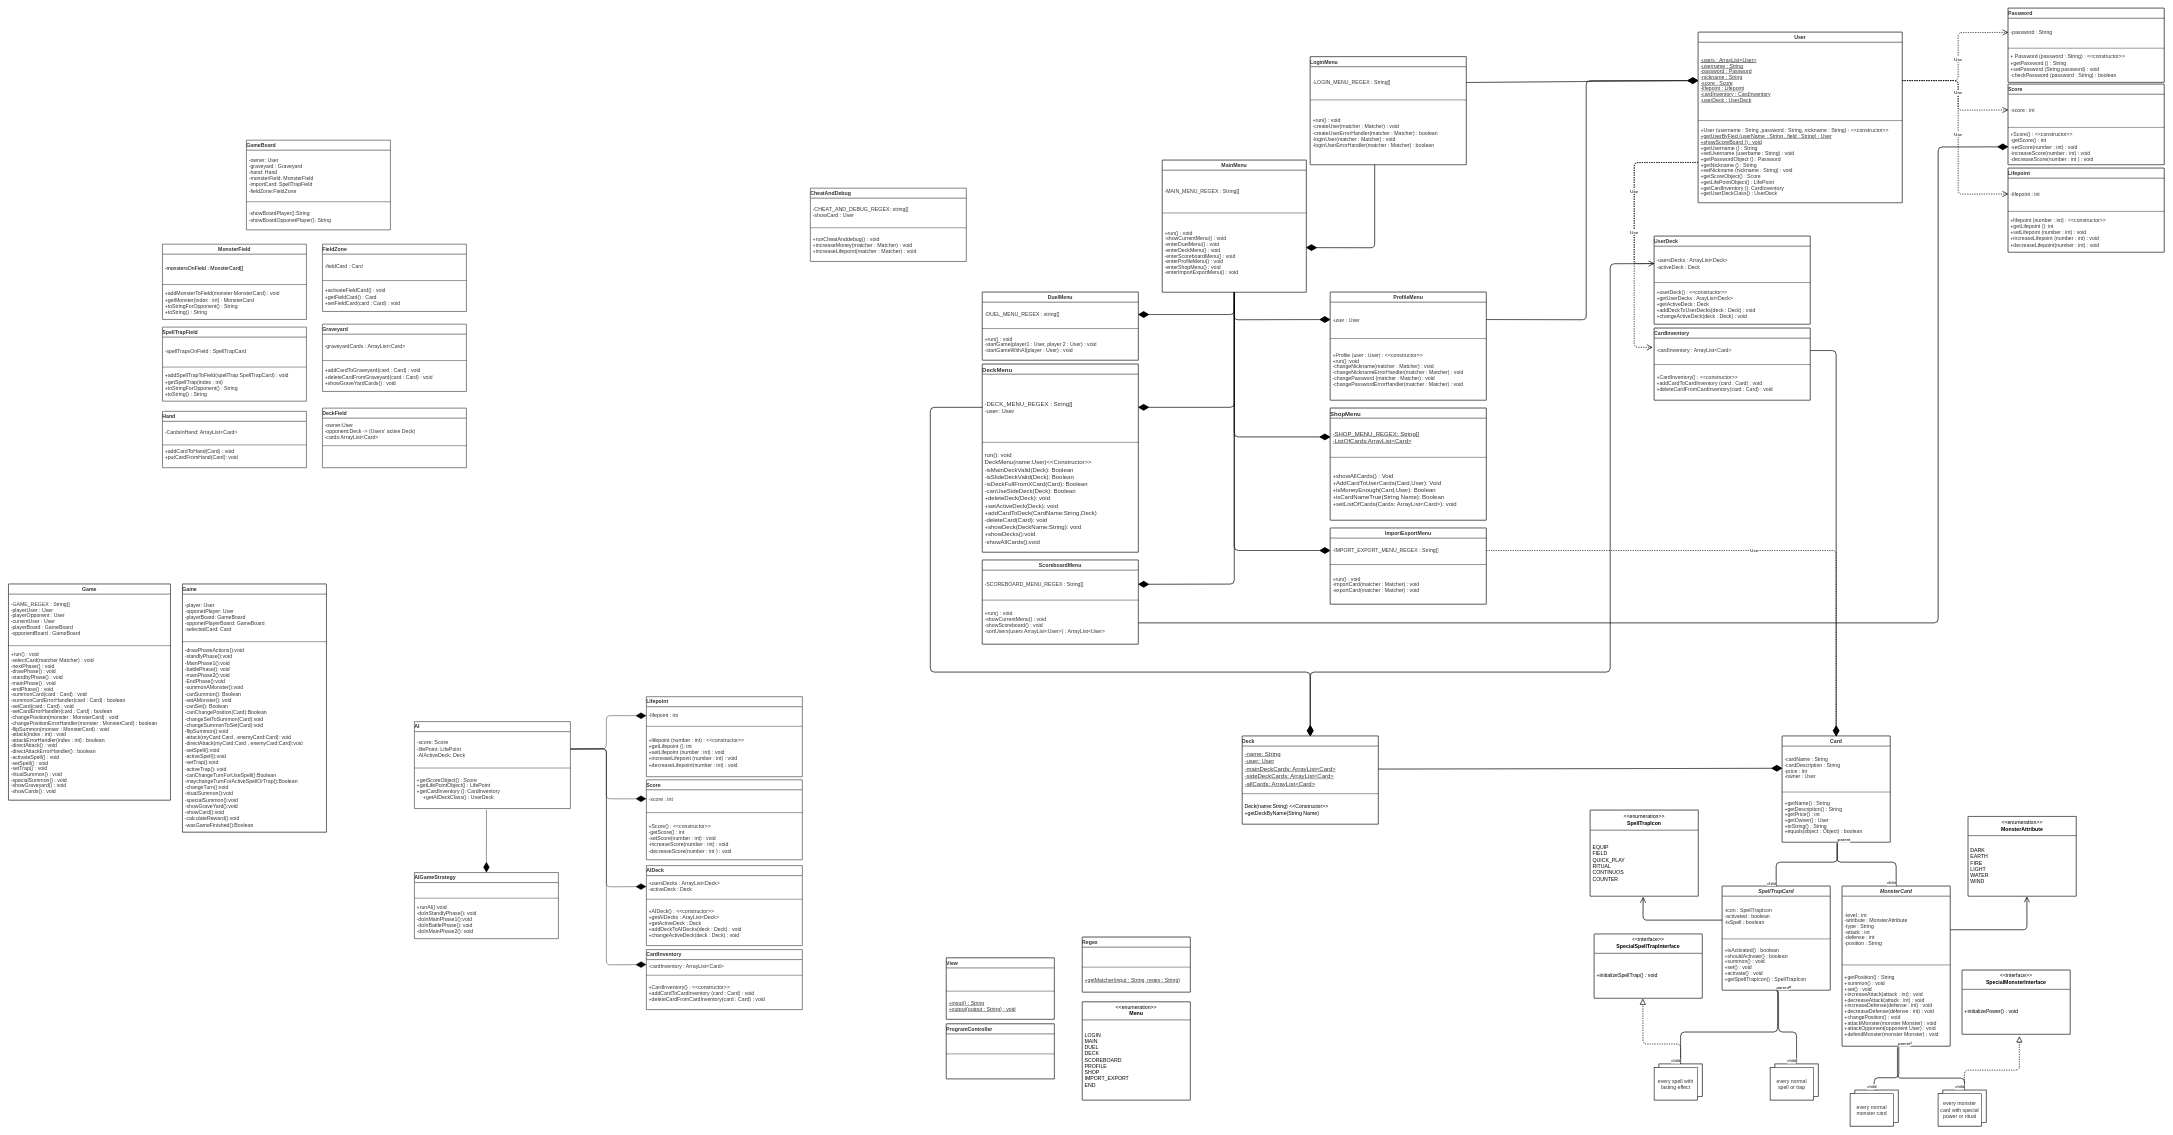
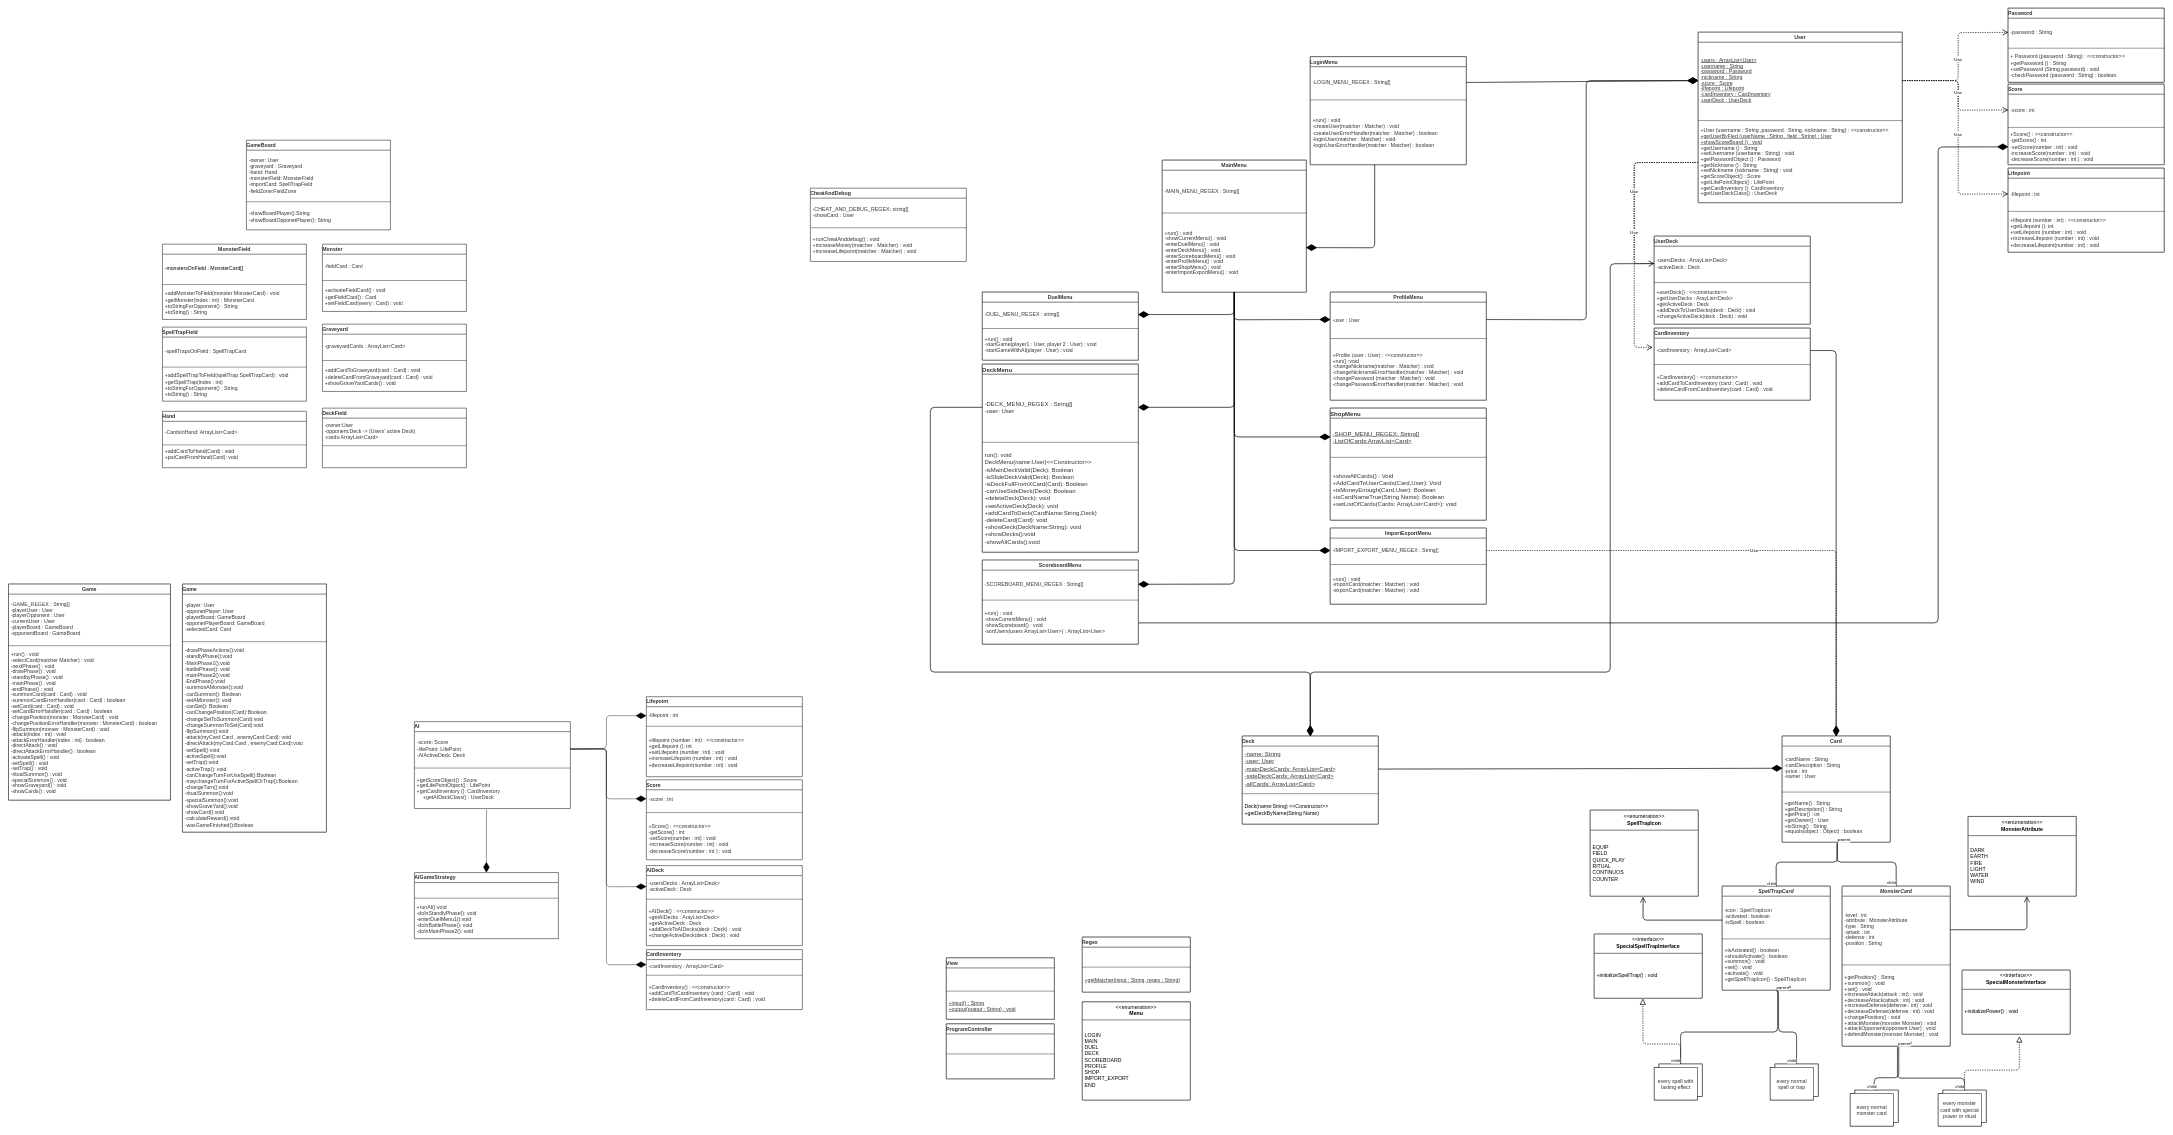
- <mxCell id="158" value="&lt;b&gt;FieldZone&lt;/b&gt;" style="html=1;overflow=block;blockSpacing=1;whiteSpace=wrap;swimlane;childLayout=stackLayout;horizontal=1;horizontalStack=0;resizeParent=1;resizeParentMax=0;resizeLast=0;collapsible=0;fontStyle=0;marginBottom=0;swimlaneFillColor=#ffffff;startSize=25;whiteSpace=wrap;fontSize=13;fontColor=#333333;align=center;whiteSpace=wrap;align=left;spacing=0;strokeColor=#333333;strokeOpacity=100;fillOpacity=100;fillColor=#ffffff;strokeWidth=1.5;" vertex="1" parent="1"><mxGeometry x="805" y="610" width="360" height="168.25" as="geometry" /></mxCell>
+ <mxCell id="158" value="&lt;b&gt;Monster&lt;/b&gt;" style="html=1;overflow=block;blockSpacing=1;whiteSpace=wrap;swimlane;childLayout=stackLayout;horizontal=1;horizontalStack=0;resizeParent=1;resizeParentMax=0;resizeLast=0;collapsible=0;fontStyle=0;marginBottom=0;swimlaneFillColor=#ffffff;startSize=25;whiteSpace=wrap;fontSize=13;fontColor=#333333;align=center;whiteSpace=wrap;align=left;spacing=0;strokeColor=#333333;strokeOpacity=100;fillOpacity=100;fillColor=#ffffff;strokeWidth=1.5;" vertex="1" parent="1"><mxGeometry x="805" y="610" width="360" height="168.25" as="geometry" /></mxCell>
- <mxCell id="161" value="+activateFieldCard() : void&#10;+getFieldCard() : Card&#10;+setFieldCard(card : Card) : void" style="part=1;html=1;whiteSpace=wrap;resizeHeight=0;strokeColor=none;fillColor=none;align=left;verticalAlign=middle;spacingLeft=4;spacingRight=4;overflow=hidden;rotatable=0;points=[[0,0.5],[1,0.5]];portConstraint=eastwest;swimlaneFillColor=#ffffff;strokeOpacity=100;fillOpacity=100;whiteSpace=wrap;fontSize=13;fontColor=#333333;" vertex="1" parent="158"><mxGeometry y="95" width="360" height="73.25" as="geometry" /></mxCell>
+ <mxCell id="161" value="+activateFieldCard() : void&#10;+getFieldCard() : Card&#10;+setFieldCard(every : Card) : void" style="part=1;html=1;whiteSpace=wrap;resizeHeight=0;strokeColor=none;fillColor=none;align=left;verticalAlign=middle;spacingLeft=4;spacingRight=4;overflow=hidden;rotatable=0;points=[[0,0.5],[1,0.5]];portConstraint=eastwest;swimlaneFillColor=#ffffff;strokeOpacity=100;fillOpacity=100;whiteSpace=wrap;fontSize=13;fontColor=#333333;" vertex="1" parent="158"><mxGeometry y="95" width="360" height="73.25" as="geometry" /></mxCell>
- <mxCell id="369" value="+runAI():void&#10;-doInStandlyPhase(): void&#10;-doInMainPhase1():void&#10;-doInBattlePhase(): void&#10;-doInMainPhase2(): void" style="part=1;html=1;whiteSpace=wrap;resizeHeight=0;strokeColor=none;fillColor=none;align=left;verticalAlign=middle;spacingLeft=4;spacingRight=4;overflow=hidden;rotatable=0;points=[[0,0.5],[1,0.5]];portConstraint=eastwest;swimlaneFillColor=#ffffff;strokeOpacity=100;fillOpacity=100;whiteSpace=wrap;fontSize=13;fontColor=#333333;" vertex="1" parent="366"><mxGeometry y="68" width="360" height="97.25" as="geometry" /></mxCell>
+ <mxCell id="369" value="+runAI():void&#10;-doInStandlyPhase(): void&#10;-enterDuelMenu1():void&#10;-doInBattlePhase(): void&#10;-doInMainPhase2(): void" style="part=1;html=1;whiteSpace=wrap;resizeHeight=0;strokeColor=none;fillColor=none;align=left;verticalAlign=middle;spacingLeft=4;spacingRight=4;overflow=hidden;rotatable=0;points=[[0,0.5],[1,0.5]];portConstraint=eastwest;swimlaneFillColor=#ffffff;strokeOpacity=100;fillOpacity=100;whiteSpace=wrap;fontSize=13;fontColor=#333333;" vertex="1" parent="366"><mxGeometry y="68" width="360" height="97.25" as="geometry" /></mxCell>
